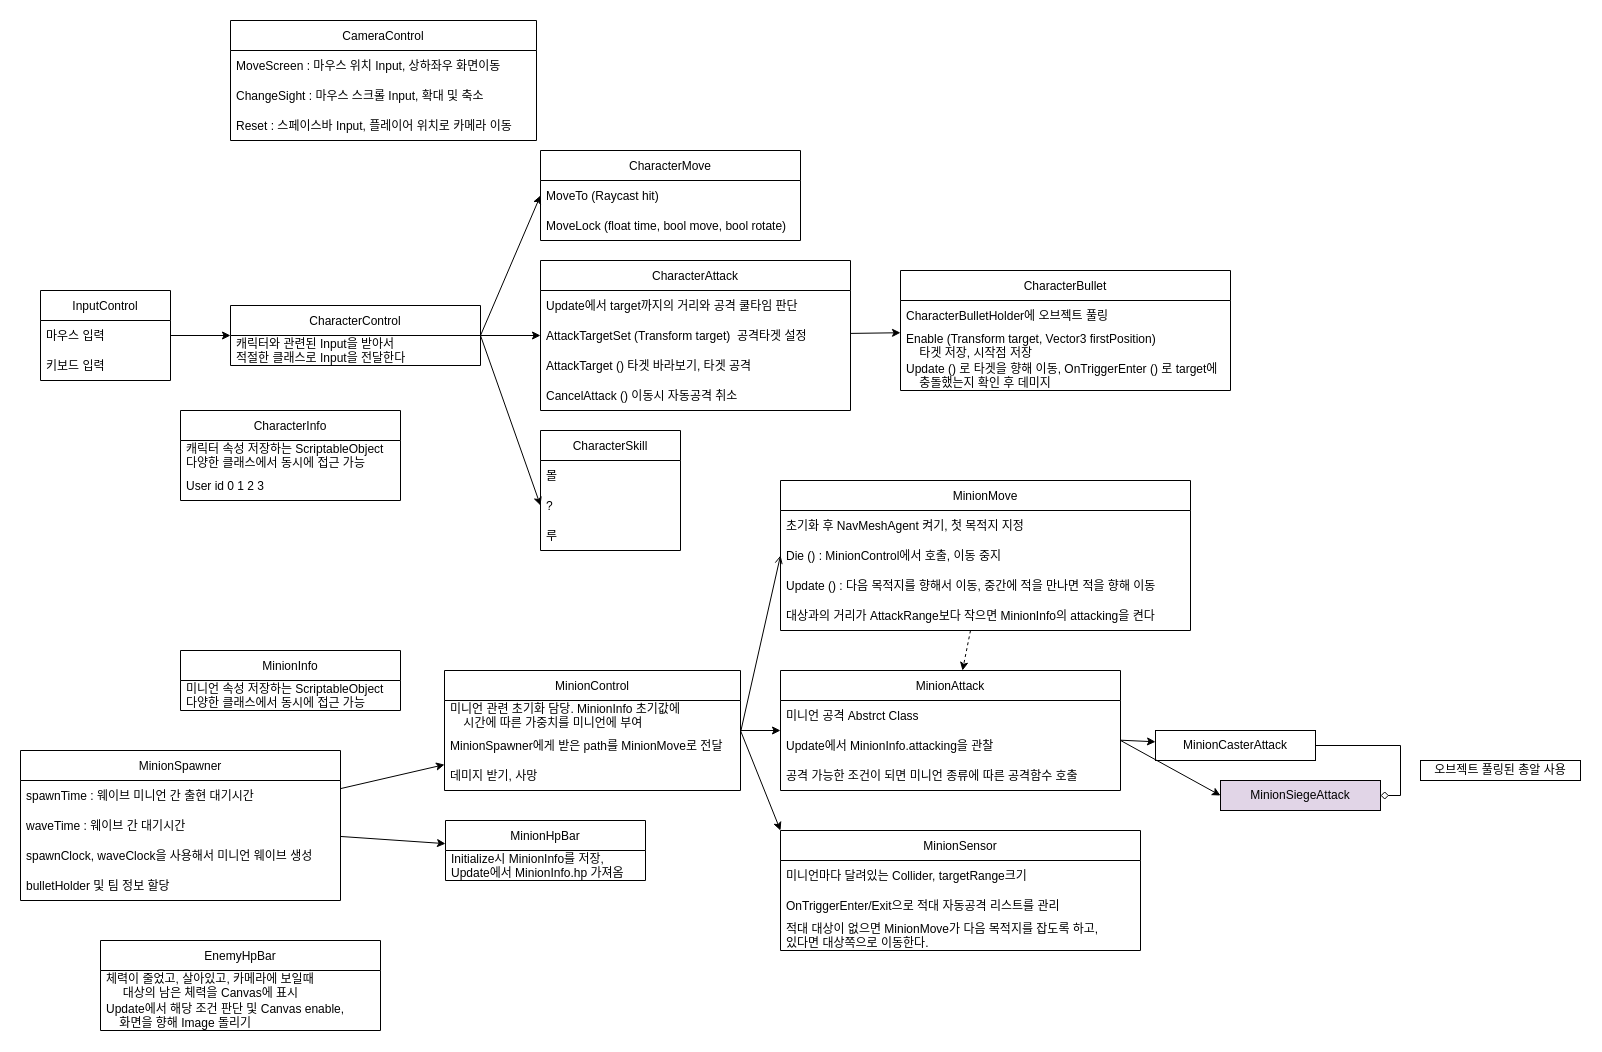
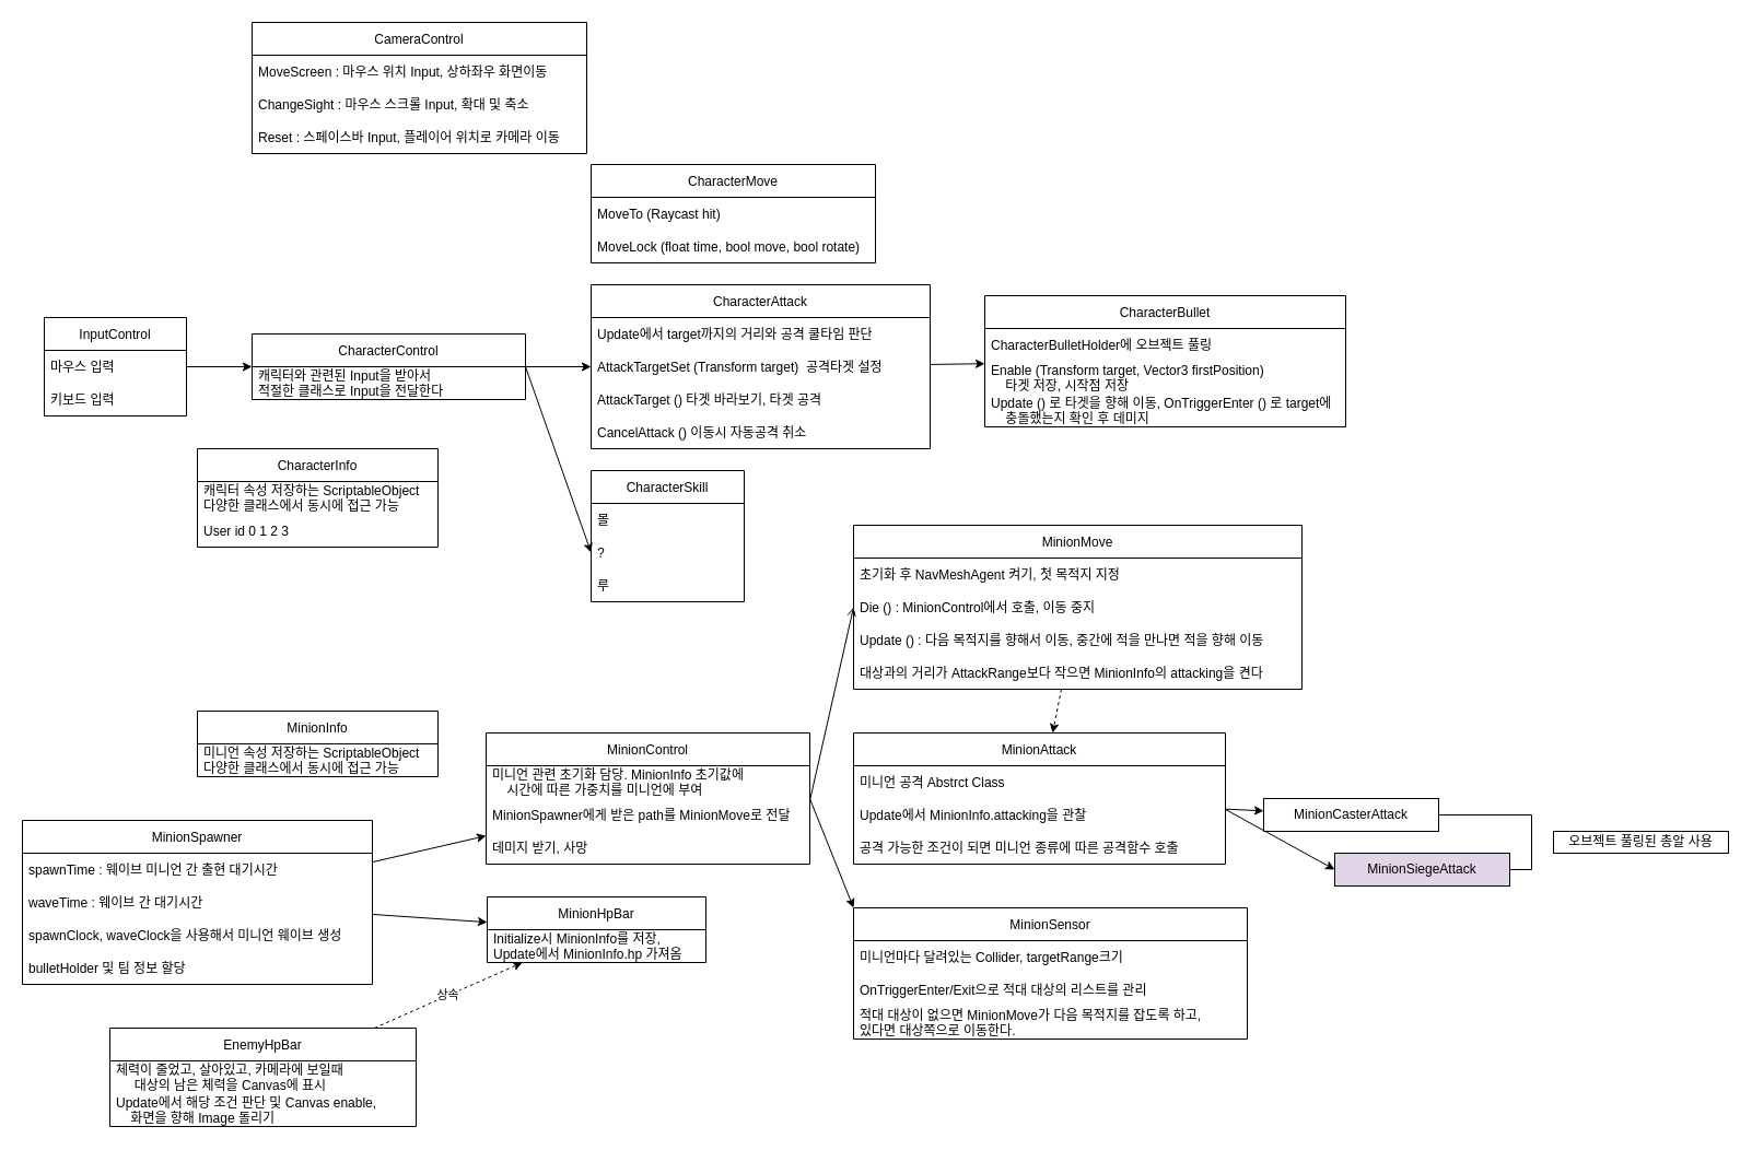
- <mxCell id="9" style="edgeStyle=none;rounded=0;orthogonalLoop=1;jettySize=auto;html=1;exitX=1;exitY=0.5;exitDx=0;exitDy=0;entryX=0;entryY=0.5;entryDx=0;entryDy=0;strokeColor=default;" parent="1" source="12" target="15" edge="1"><mxGeometry relative="1" as="geometry" /></mxCell>
- <mxCell id="43" style="edgeStyle=none;rounded=0;orthogonalLoop=1;jettySize=auto;html=1;strokeColor=default;" parent="1" source="44" target="62" edge="1"><mxGeometry relative="1" as="geometry" /></mxCell>
- <mxCell id="71" style="edgeStyle=orthogonalEdgeStyle;rounded=0;orthogonalLoop=1;jettySize=auto;html=1;entryX=1;entryY=0.5;entryDx=0;entryDy=0;exitX=1;exitY=0.5;exitDx=0;exitDy=0;endArrow=diamond;endFill=0;" edge="1" parent="1" source="72" target="73"><mxGeometry relative="1" as="geometry" /></mxCell>
+ <mxCell id="71" style="edgeStyle=orthogonalEdgeStyle;rounded=0;orthogonalLoop=1;jettySize=auto;html=1;entryX=1;entryY=0.5;entryDx=0;entryDy=0;exitX=1;exitY=0.5;exitDx=0;exitDy=0;endArrow=none;endFill=0;" edge="1" parent="1" source="72" target="73"><mxGeometry relative="1" as="geometry" /></mxCell>
- <mxCell id="68" value="OnTriggerEnter/Exit으로 적대 자동공격 리스트를 관리" style="text;strokeColor=none;fillColor=none;align=left;verticalAlign=middle;spacingLeft=4;spacingRight=4;overflow=hidden;points=[[0,0.5],[1,0.5]];portConstraint=eastwest;rotatable=0;" vertex="1" parent="66"><mxGeometry y="60" width="360" height="30" as="geometry" /></mxCell>
+ <mxCell id="68" value="OnTriggerEnter/Exit으로 적대 대상의 리스트를 관리" style="text;strokeColor=none;fillColor=none;align=left;verticalAlign=middle;spacingLeft=4;spacingRight=4;overflow=hidden;points=[[0,0.5],[1,0.5]];portConstraint=eastwest;rotatable=0;" vertex="1" parent="66"><mxGeometry y="60" width="360" height="30" as="geometry" /></mxCell>
+ <mxCell id="50" value="상속" style="edgeStyle=none;rounded=0;orthogonalLoop=1;jettySize=auto;html=1;strokeColor=default;dashed=1;" parent="1" source="51" target="48" edge="1"><mxGeometry relative="1" as="geometry" /></mxCell>
